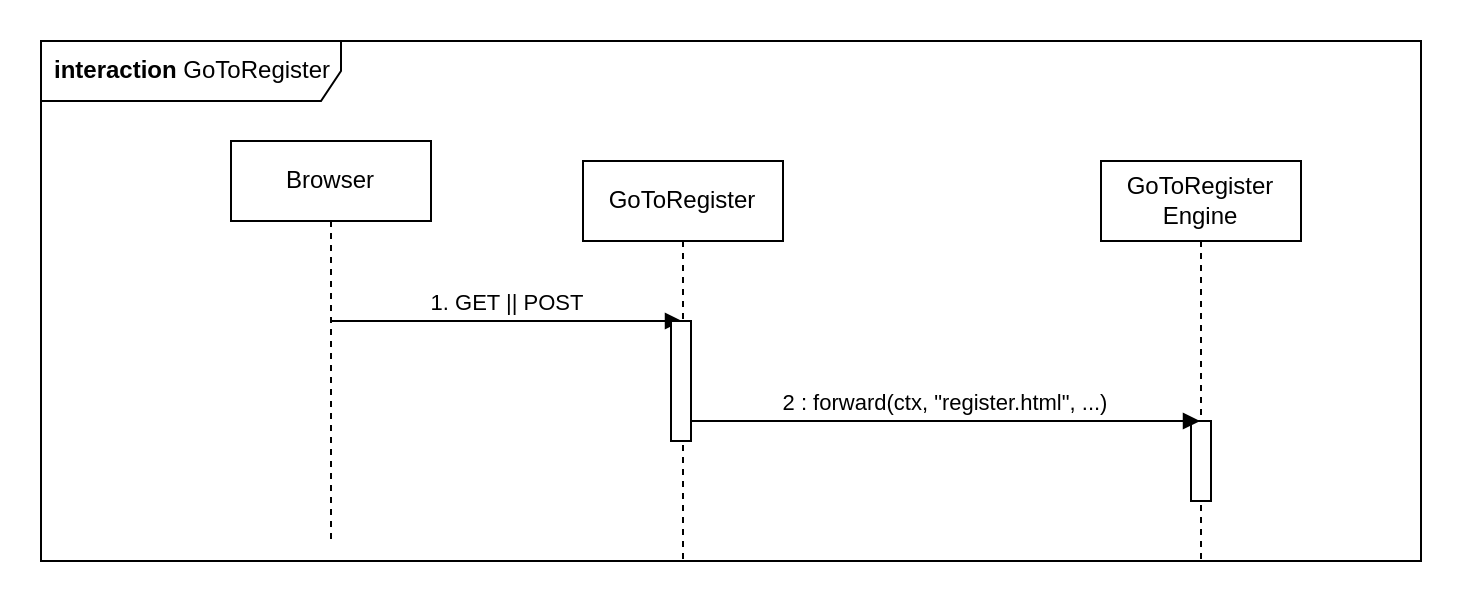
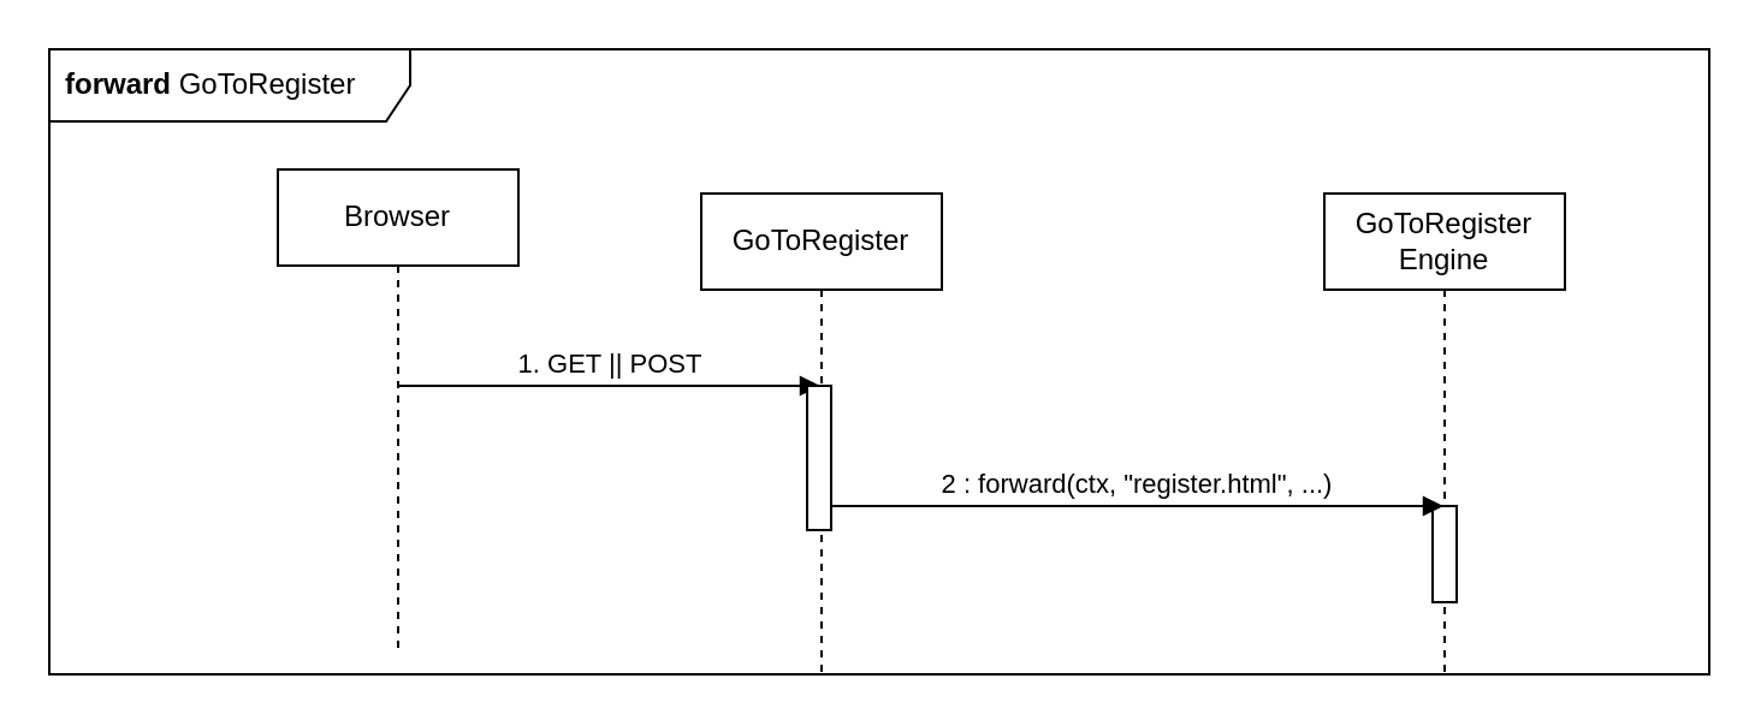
- <mxCell id="2" value="&lt;b&gt;interaction&lt;/b&gt; GoToRegister" style="shape=umlFrame;whiteSpace=wrap;html=1;width=150;height=30;boundedLbl=1;verticalAlign=middle;align=left;spacingLeft=5;" vertex="1" parent="1"><mxGeometry x="20" y="20" width="690" height="260" as="geometry" /></mxCell>
+ <mxCell id="2" value="&lt;b&gt;forward&lt;/b&gt; GoToRegister" style="shape=umlFrame;whiteSpace=wrap;html=1;width=150;height=30;boundedLbl=1;verticalAlign=middle;align=left;spacingLeft=5;" vertex="1" parent="1"><mxGeometry x="20" y="20" width="690" height="260" as="geometry" /></mxCell>
